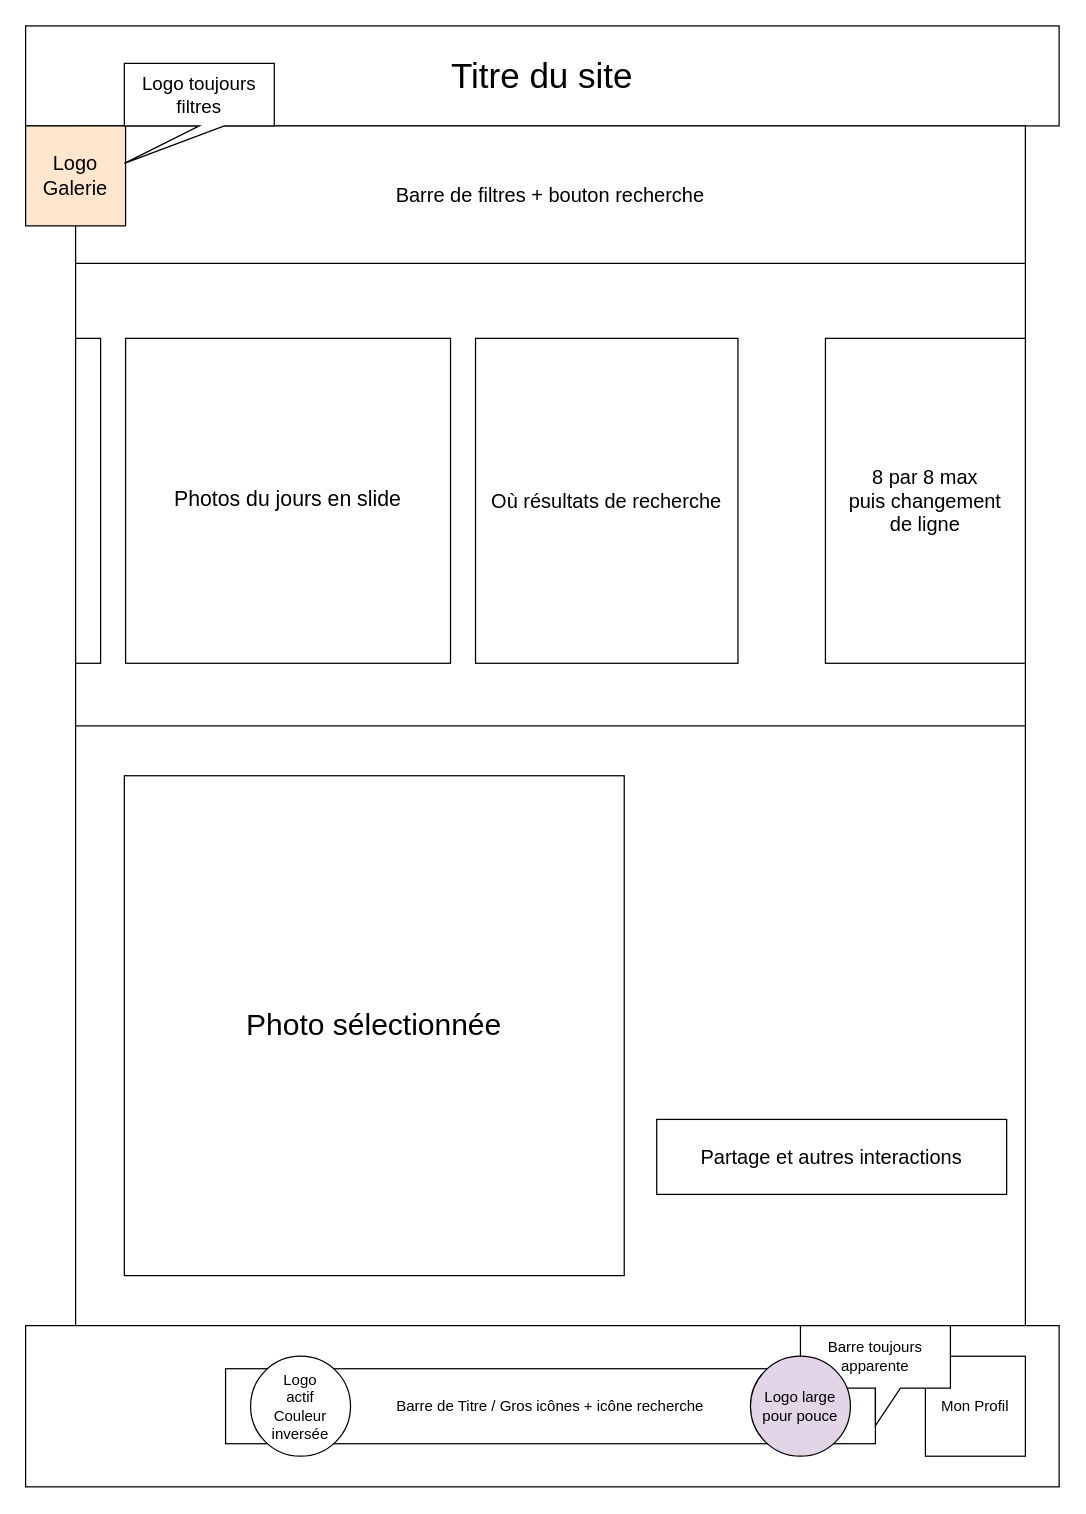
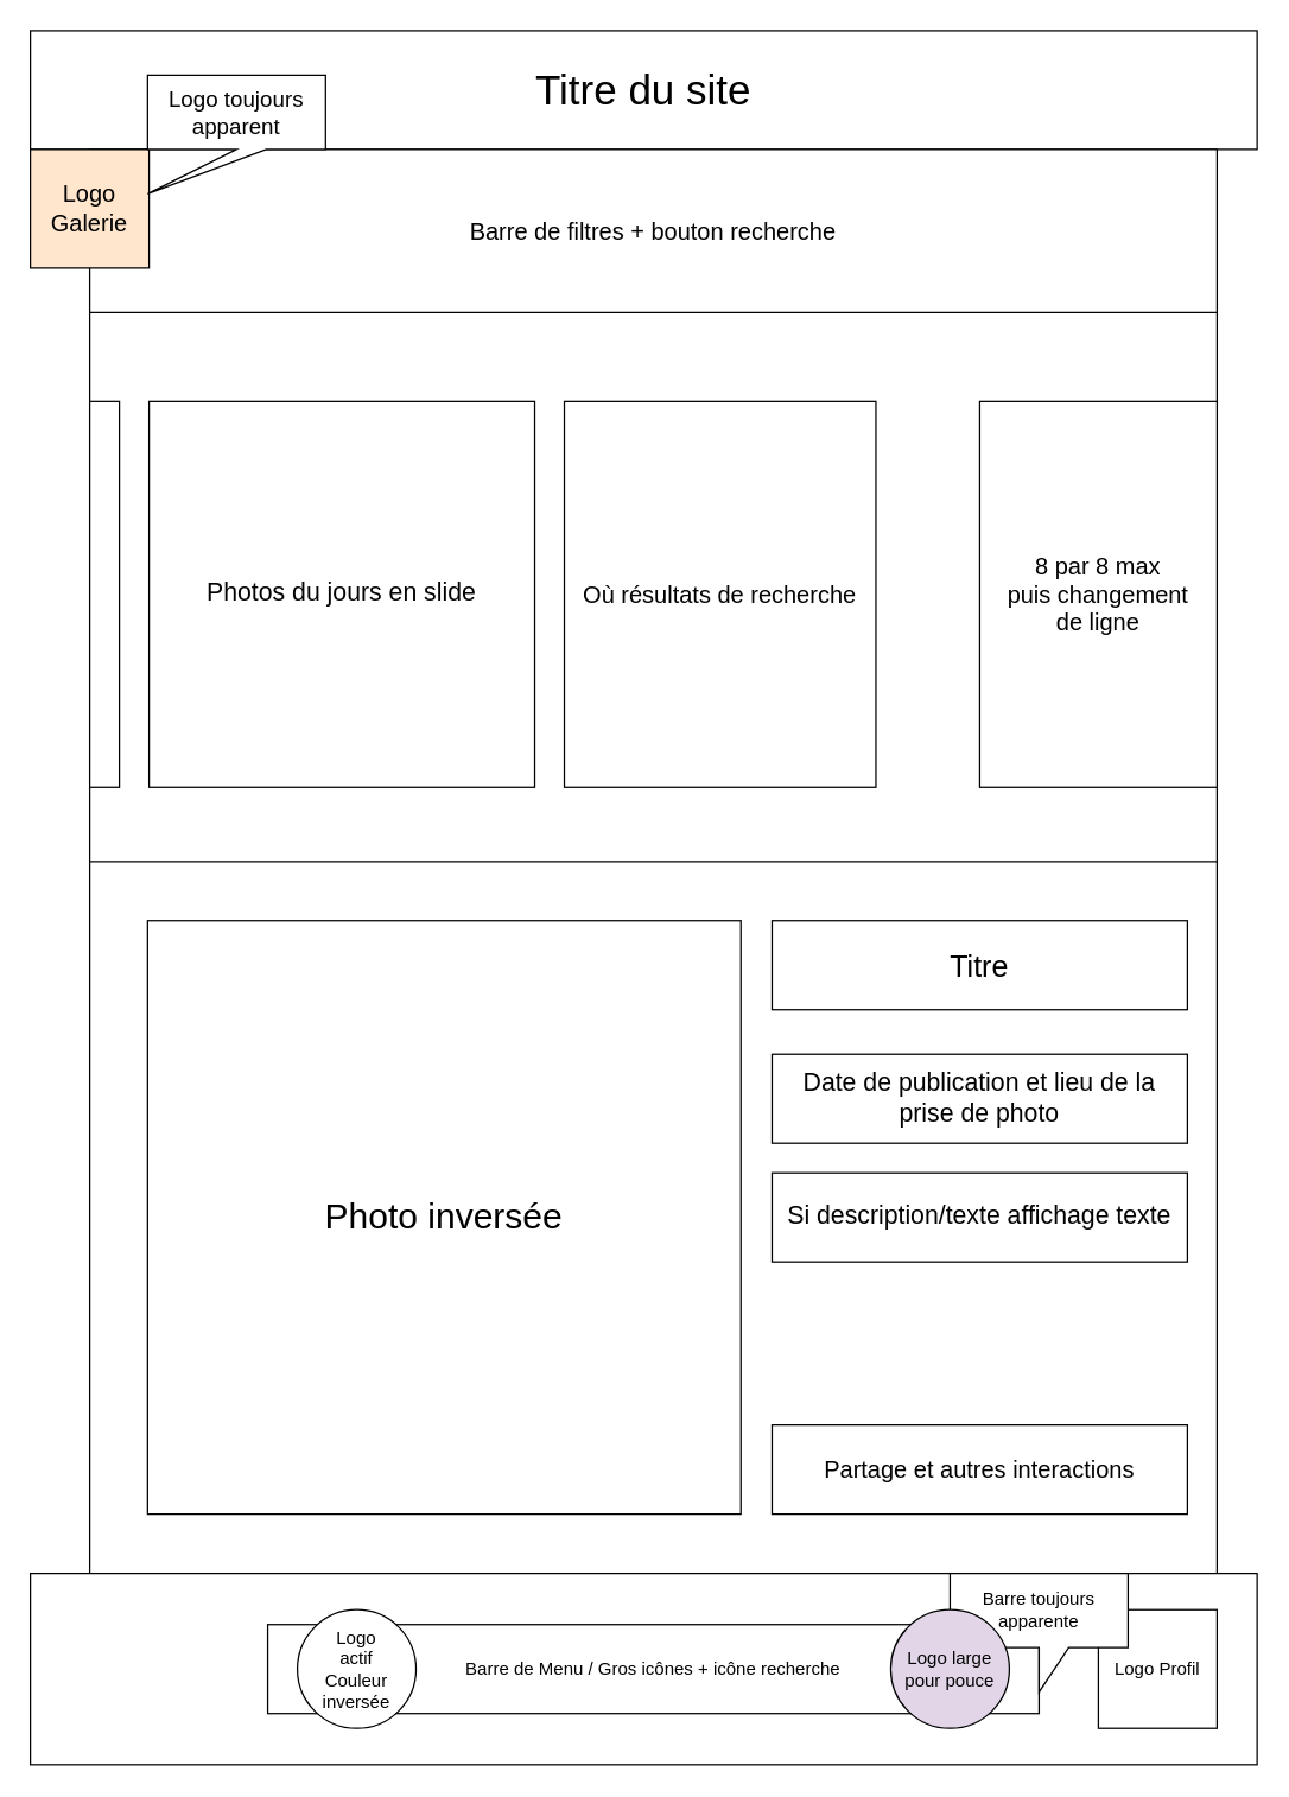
- <mxCell id="22" value="&lt;font style=&quot;font-size: 15px&quot;&gt;Logo toujours filtres&lt;/font&gt;" style="shape=callout;whiteSpace=wrap;html=1;perimeter=calloutPerimeter;position2=0;" parent="1" vertex="1"><mxGeometry x="99" y="50" width="120" height="80" as="geometry" /></mxCell>
+ <mxCell id="22" value="&lt;font style=&quot;font-size: 15px&quot;&gt;Logo toujours apparent&lt;/font&gt;" style="shape=callout;whiteSpace=wrap;html=1;perimeter=calloutPerimeter;position2=0;" parent="1" vertex="1"><mxGeometry x="99" y="50" width="120" height="80" as="geometry" /></mxCell>
+ <mxCell id="12" value="&lt;font style=&quot;font-size: 20px&quot;&gt;Titre&lt;/font&gt;" style="rounded=0;whiteSpace=wrap;html=1;" vertex="1" parent="1"><mxGeometry x="520" y="620" width="280" height="60" as="geometry" /></mxCell>
+ <mxCell id="13" value="&lt;font style=&quot;font-size: 17px&quot;&gt;Date de publication et lieu de la prise de photo&lt;/font&gt;" style="rounded=0;whiteSpace=wrap;html=1;" vertex="1" parent="1"><mxGeometry x="520" y="710" width="280" height="60" as="geometry" /></mxCell>
- <mxCell id="8" value="&lt;font style=&quot;font-size: 24px&quot;&gt;Photo sélectionnée&lt;/font&gt;" style="whiteSpace=wrap;html=1;aspect=fixed;" vertex="1" parent="1"><mxGeometry x="99" y="620" width="400" height="400" as="geometry" /></mxCell>
+ <mxCell id="8" value="&lt;font style=&quot;font-size: 24px&quot;&gt;Photo inversée&lt;/font&gt;" style="whiteSpace=wrap;html=1;aspect=fixed;" vertex="1" parent="1"><mxGeometry x="99" y="620" width="400" height="400" as="geometry" /></mxCell>
+ <mxCell id="14" value="&lt;font style=&quot;font-size: 17px&quot;&gt;Si description/texte affichage texte&lt;/font&gt;" style="rounded=0;whiteSpace=wrap;html=1;" vertex="1" parent="1"><mxGeometry x="520" y="790" width="280" height="60" as="geometry" /></mxCell>
- <mxCell id="15" value="&lt;font style=&quot;font-size: 16px&quot;&gt;Partage et autres interactions&lt;/font&gt;" style="rounded=0;whiteSpace=wrap;html=1;" vertex="1" parent="1"><mxGeometry x="525" y="895" width="280" height="60" as="geometry" /></mxCell>
+ <mxCell id="15" value="&lt;font style=&quot;font-size: 16px&quot;&gt;Partage et autres interactions&lt;/font&gt;" style="rounded=0;whiteSpace=wrap;html=1;" vertex="1" parent="1"><mxGeometry x="520" y="960" width="280" height="60" as="geometry" /></mxCell>
- <mxCell id="4" value="Barre de Titre / Gros icônes + icône recherche" style="rounded=0;whiteSpace=wrap;html=1;" parent="1" vertex="1"><mxGeometry x="180" y="1094.5" width="520" height="60" as="geometry" /></mxCell>
+ <mxCell id="4" value="Barre de Menu / Gros icônes + icône recherche" style="rounded=0;whiteSpace=wrap;html=1;" parent="1" vertex="1"><mxGeometry x="180" y="1094.5" width="520" height="60" as="geometry" /></mxCell>
- <mxCell id="5" value="Mon Profil" style="whiteSpace=wrap;html=1;aspect=fixed;" parent="1" vertex="1"><mxGeometry x="740" y="1084.5" width="80" height="80" as="geometry" /></mxCell>
+ <mxCell id="5" value="Logo Profil" style="whiteSpace=wrap;html=1;aspect=fixed;" parent="1" vertex="1"><mxGeometry x="740" y="1084.5" width="80" height="80" as="geometry" /></mxCell>
